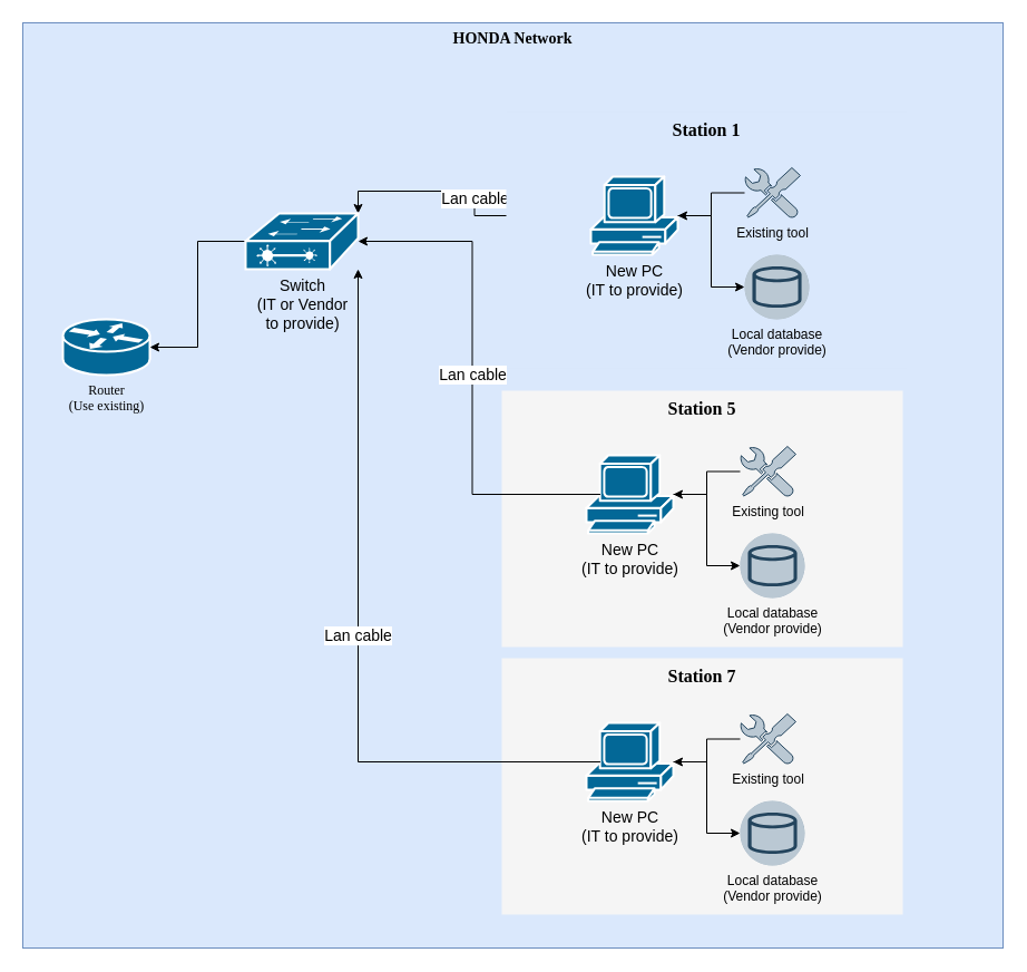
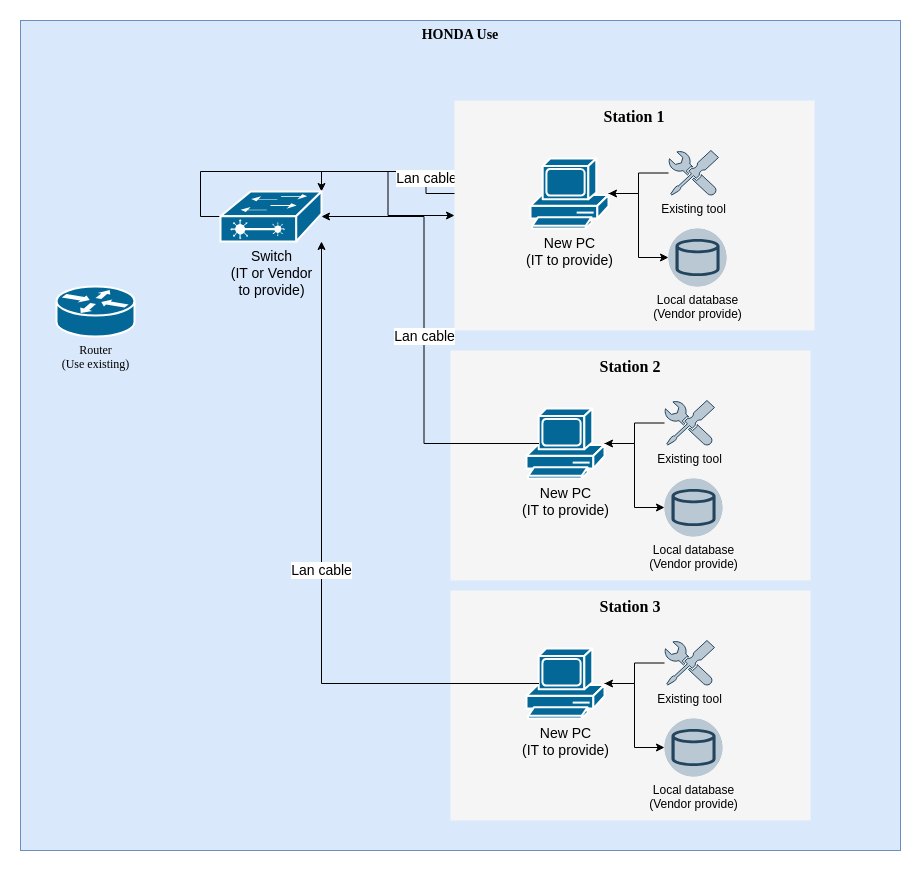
- <mxCell id="2" value="HONDA Network" style="whiteSpace=wrap;html=1;rounded=0;shadow=0;comic=0;strokeWidth=1;fontFamily=Verdana;fontSize=14;fillColor=#dae8fc;strokeColor=#6c8ebf;verticalAlign=top;fontStyle=1;" parent="1" vertex="1"><mxGeometry x="20" y="20" width="880" height="830" as="geometry" /></mxCell>
+ <mxCell id="2" value="HONDA Use" style="whiteSpace=wrap;html=1;rounded=0;shadow=0;comic=0;strokeWidth=1;fontFamily=Verdana;fontSize=14;fillColor=#dae8fc;strokeColor=#6c8ebf;verticalAlign=top;fontStyle=1;" parent="1" vertex="1"><mxGeometry x="20" y="20" width="880" height="830" as="geometry" /></mxCell>
- <mxCell id="8" value="Station 1" style="whiteSpace=wrap;html=1;rounded=0;shadow=0;comic=0;strokeWidth=1;fontFamily=Verdana;fontSize=16;fillColor=#dae8fc;strokeColor=none;fontStyle=1;verticalAlign=top;" parent="7" vertex="1"><mxGeometry width="360" height="230" as="geometry" /></mxCell>
+ <mxCell id="8" value="Station 1" style="whiteSpace=wrap;html=1;rounded=0;shadow=0;comic=0;strokeWidth=1;fontFamily=Verdana;fontSize=16;fillColor=#f5f5f5;strokeColor=none;fontStyle=1;verticalAlign=top;" parent="7" vertex="1"><mxGeometry width="360" height="230" as="geometry" /></mxCell>
- <mxCell id="5" style="edgeStyle=orthogonalEdgeStyle;rounded=0;orthogonalLoop=1;jettySize=auto;html=1;exitX=0;exitY=0.5;exitDx=0;exitDy=0;exitPerimeter=0;entryX=1;entryY=0.5;entryDx=0;entryDy=0;entryPerimeter=0;fontSize=14;" parent="1" source="6" target="3" edge="1"><mxGeometry relative="1" as="geometry" /></mxCell>
+ <mxCell id="5" style="edgeStyle=orthogonalEdgeStyle;rounded=0;orthogonalLoop=1;jettySize=auto;html=1;exitX=0;exitY=0.5;exitDx=0;exitDy=0;exitPerimeter=0;fontSize=14;" parent="1" source="6" target="8" edge="1"><mxGeometry relative="1" as="geometry" /></mxCell>
- <mxCell id="15" value="Station 5" style="whiteSpace=wrap;html=1;rounded=0;shadow=0;comic=0;strokeWidth=1;fontFamily=Verdana;fontSize=16;fillColor=#f5f5f5;strokeColor=none;fontStyle=1;verticalAlign=top;" parent="14" vertex="1"><mxGeometry width="360" height="230" as="geometry" /></mxCell>
+ <mxCell id="15" value="Station 2" style="whiteSpace=wrap;html=1;rounded=0;shadow=0;comic=0;strokeWidth=1;fontFamily=Verdana;fontSize=16;fillColor=#f5f5f5;strokeColor=none;fontStyle=1;verticalAlign=top;" parent="14" vertex="1"><mxGeometry width="360" height="230" as="geometry" /></mxCell>
- <mxCell id="22" value="Station 7" style="whiteSpace=wrap;html=1;rounded=0;shadow=0;comic=0;strokeWidth=1;fontFamily=Verdana;fontSize=16;fillColor=#f5f5f5;strokeColor=none;fontStyle=1;verticalAlign=top;" parent="21" vertex="1"><mxGeometry width="360" height="230" as="geometry" /></mxCell>
+ <mxCell id="22" value="Station 3" style="whiteSpace=wrap;html=1;rounded=0;shadow=0;comic=0;strokeWidth=1;fontFamily=Verdana;fontSize=16;fillColor=#f5f5f5;strokeColor=none;fontStyle=1;verticalAlign=top;" parent="21" vertex="1"><mxGeometry width="360" height="230" as="geometry" /></mxCell>
